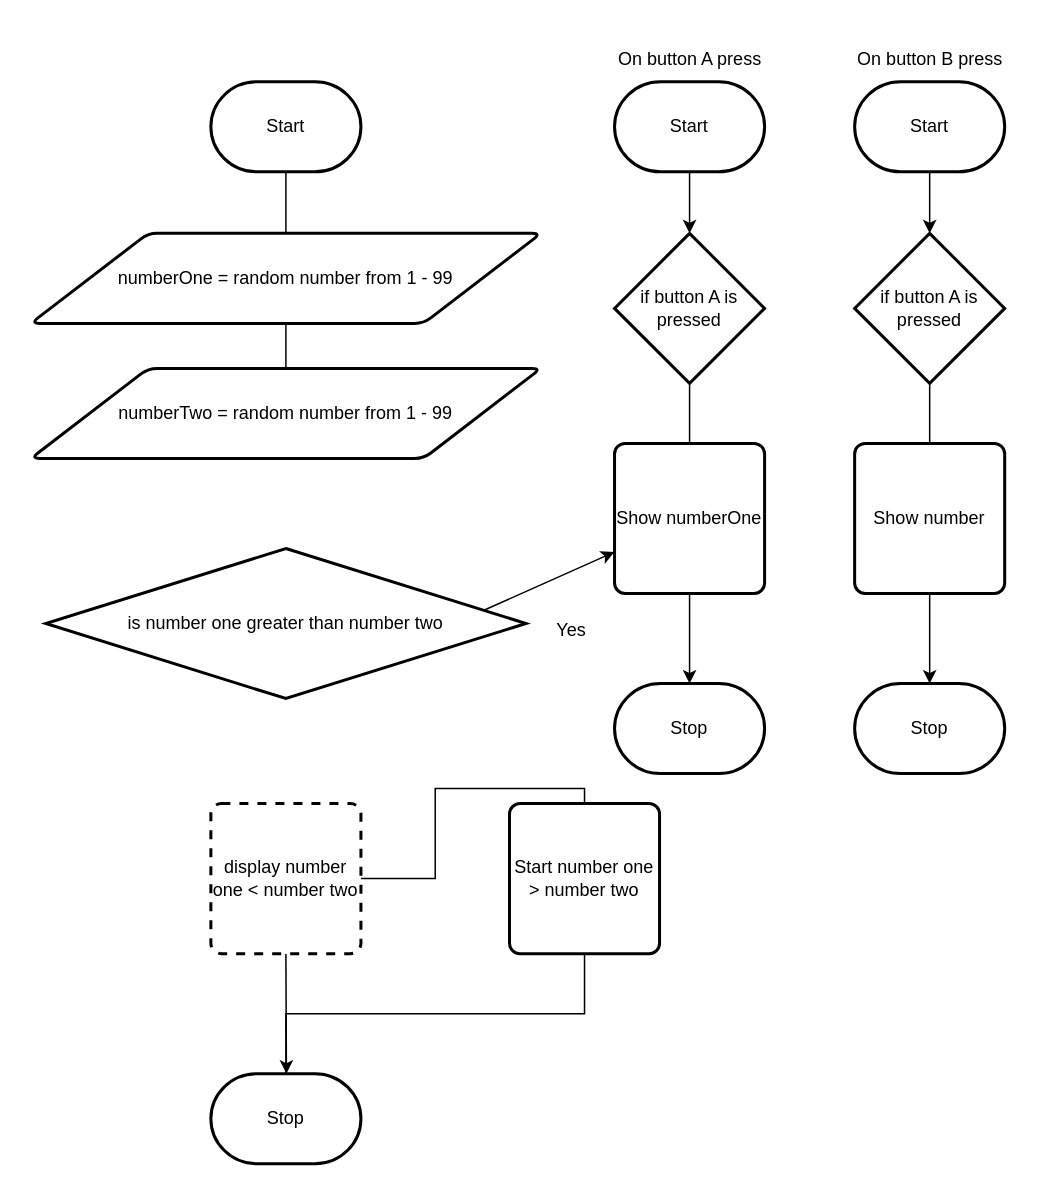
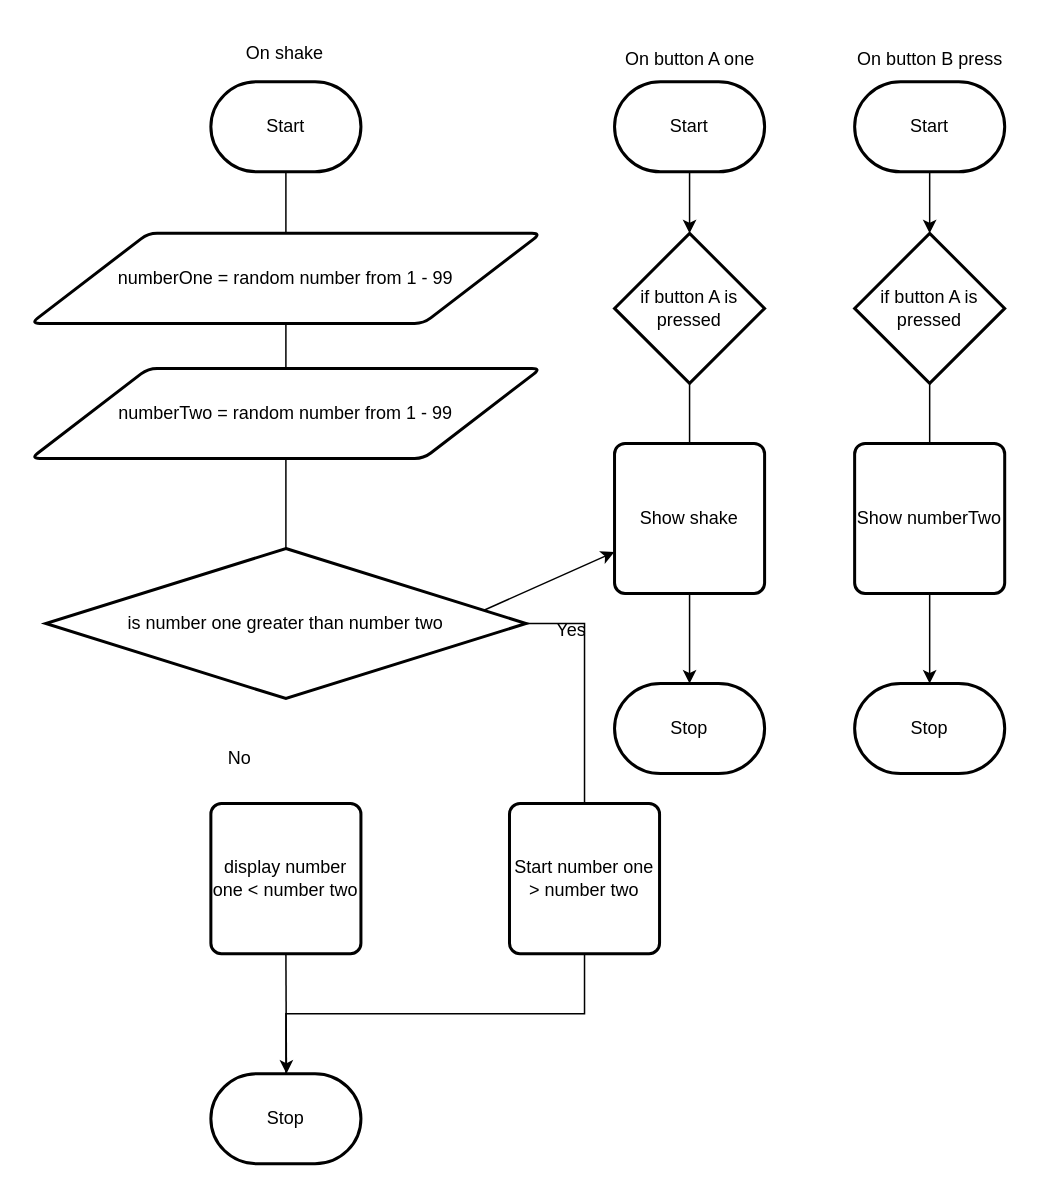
+ <mxCell id="23" value="On shake" style="text;html=1;align=center;verticalAlign=middle;resizable=0;points=[];autosize=1;strokeColor=none;fillColor=none;" vertex="1" parent="1"><mxGeometry x="154" y="20" width="70" height="30" as="geometry" /></mxCell>
- <mxCell id="24" value="On button A press" style="text;html=1;align=center;verticalAlign=middle;resizable=0;points=[];autosize=1;strokeColor=none;fillColor=none;" vertex="1" parent="1"><mxGeometry x="399" y="24" width="120" height="30" as="geometry" /></mxCell>
+ <mxCell id="24" value="On button A one" style="text;html=1;align=center;verticalAlign=middle;resizable=0;points=[];autosize=1;strokeColor=none;fillColor=none;" vertex="1" parent="1"><mxGeometry x="399" y="24" width="120" height="30" as="geometry" /></mxCell>
+ <mxCell id="8" value="" style="edgeStyle=orthogonalEdgeStyle;html=1;rounded=0;startArrow=none;endArrow=none;" edge="1" parent="1" source="7" target="10"><mxGeometry relative="1" as="geometry"><mxPoint x="190" y="305" as="sourcePoint" /><mxPoint x="190" y="715" as="targetPoint" /></mxGeometry></mxCell>
- <mxCell id="16" value="Show numberOne" style="rounded=1;whiteSpace=wrap;html=1;absoluteArcSize=1;arcSize=14;strokeWidth=2;" vertex="1" parent="1"><mxGeometry x="409" y="295" width="100" height="100" as="geometry" /></mxCell>
+ <mxCell id="16" value="Show shake" style="rounded=1;whiteSpace=wrap;html=1;absoluteArcSize=1;arcSize=14;strokeWidth=2;" vertex="1" parent="1"><mxGeometry x="409" y="295" width="100" height="100" as="geometry" /></mxCell>
- <mxCell id="31" value="Show number" style="rounded=1;whiteSpace=wrap;html=1;absoluteArcSize=1;arcSize=14;strokeWidth=2;" vertex="1" parent="1"><mxGeometry x="569" y="295" width="100" height="100" as="geometry" /></mxCell>
+ <mxCell id="31" value="Show numberTwo" style="rounded=1;whiteSpace=wrap;html=1;absoluteArcSize=1;arcSize=14;strokeWidth=2;" vertex="1" parent="1"><mxGeometry x="569" y="295" width="100" height="100" as="geometry" /></mxCell>
+ <mxCell id="22" value="No" style="text;html=1;align=center;verticalAlign=middle;resizable=0;points=[];autosize=1;strokeColor=none;fillColor=none;" vertex="1" parent="1"><mxGeometry x="139" y="490" width="40" height="30" as="geometry" /></mxCell>
- <mxCell id="20" value="" style="edgeStyle=orthogonalEdgeStyle;html=1;rounded=0;startArrow=none;endArrow=none;exitX=0.5;exitY=0;exitDx=0;exitDy=0;" edge="1" parent="1" source="19" target="18"><mxGeometry relative="1" as="geometry"><mxPoint x="200" y="315" as="sourcePoint" /><mxPoint x="200" y="375" as="targetPoint" /></mxGeometry></mxCell>
+ <mxCell id="20" value="" style="edgeStyle=orthogonalEdgeStyle;html=1;rounded=0;startArrow=none;endArrow=none;entryX=1;entryY=0.5;entryDx=0;entryDy=0;entryPerimeter=0;exitX=0.5;exitY=0;exitDx=0;exitDy=0;" edge="1" parent="1" source="19" target="10"><mxGeometry relative="1" as="geometry"><mxPoint x="200" y="315" as="sourcePoint" /><mxPoint x="200" y="375" as="targetPoint" /></mxGeometry></mxCell>
- <mxCell id="18" value="display number one &amp;lt; number two" style="rounded=1;whiteSpace=wrap;html=1;absoluteArcSize=1;arcSize=14;strokeWidth=2;dashed=1;" vertex="1" parent="1"><mxGeometry x="140" y="535" width="100" height="100" as="geometry" /></mxCell>
+ <mxCell id="18" value="display number one &amp;lt; number two" style="rounded=1;whiteSpace=wrap;html=1;absoluteArcSize=1;arcSize=14;strokeWidth=2;" vertex="1" parent="1"><mxGeometry x="140" y="535" width="100" height="100" as="geometry" /></mxCell>
